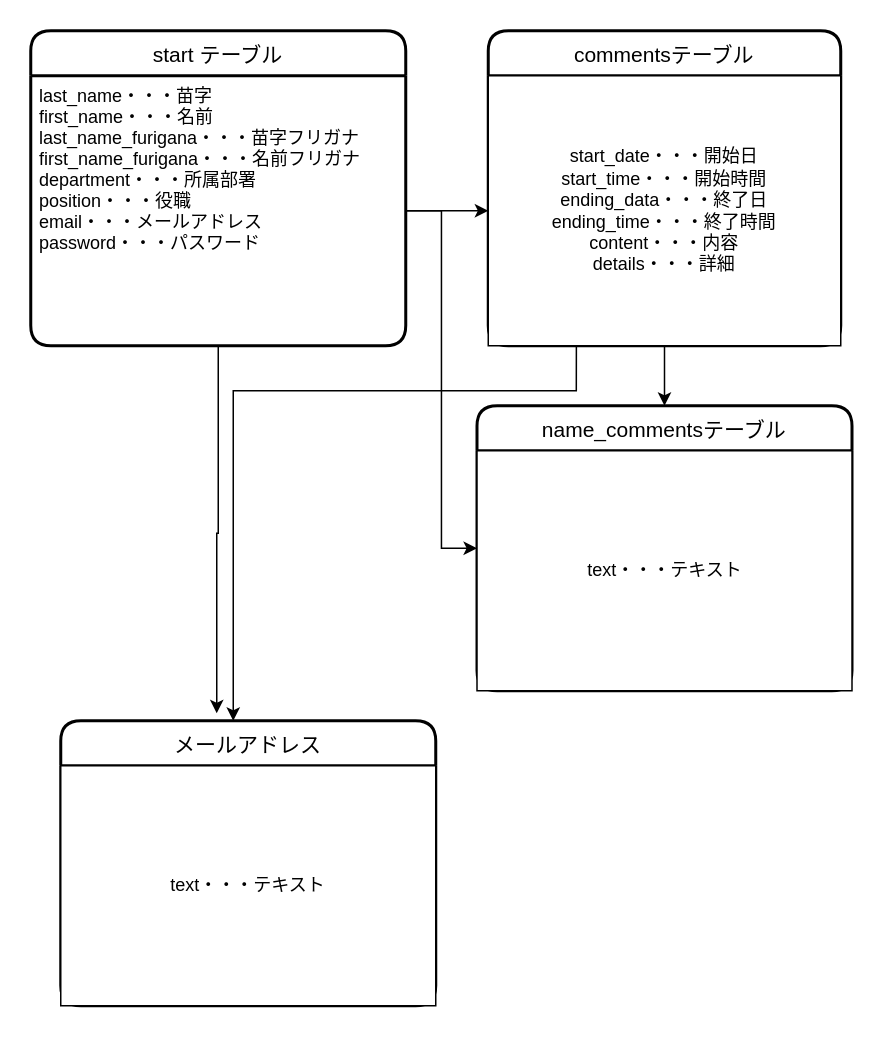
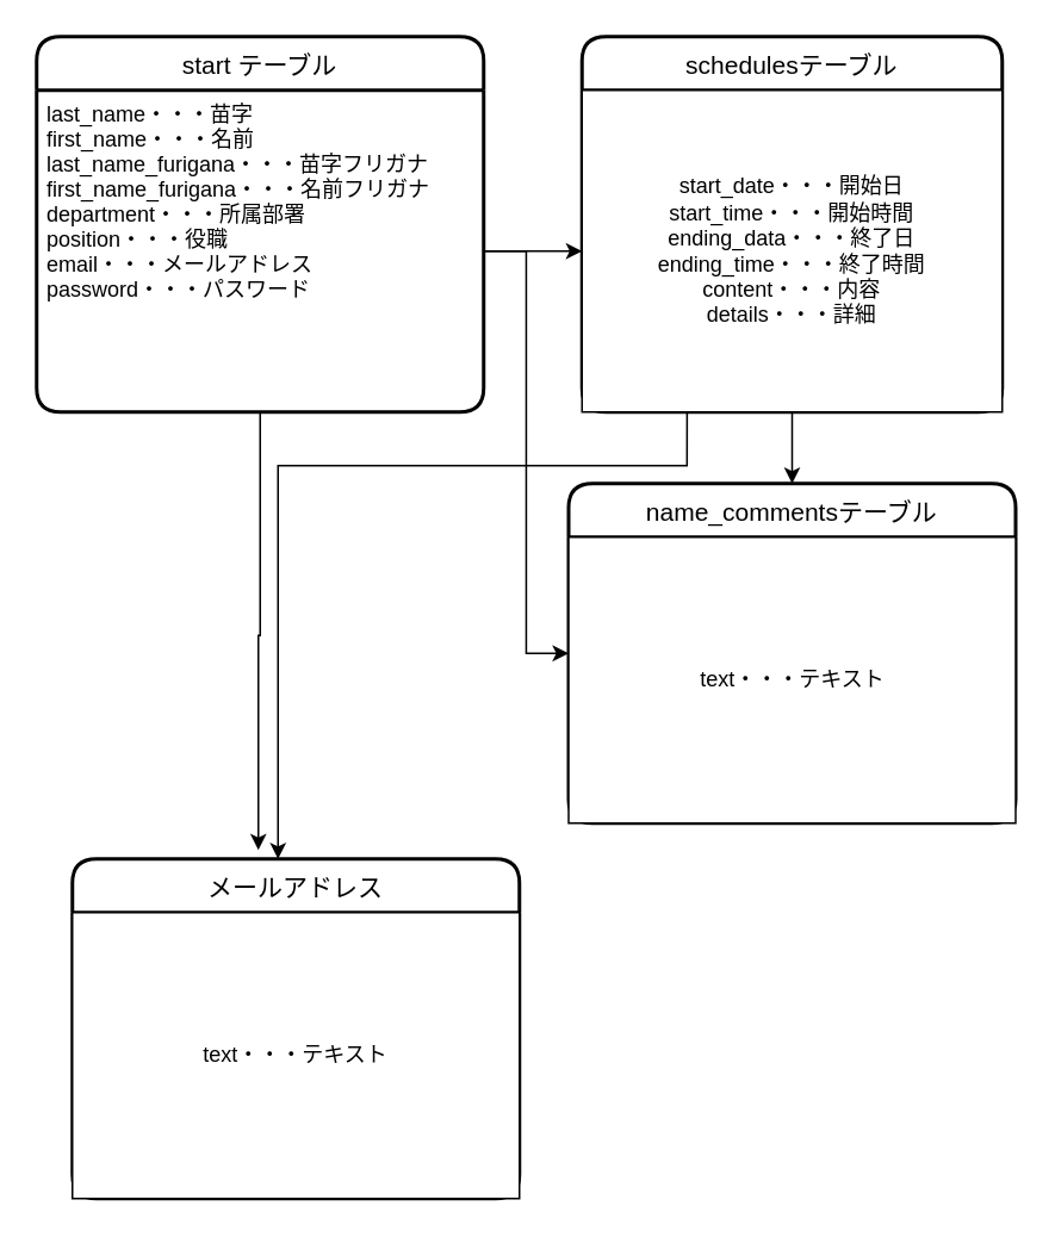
- <mxCell id="5" value="commentsテーブル" style="swimlane;childLayout=stackLayout;horizontal=1;startSize=30;horizontalStack=0;rounded=1;fontSize=14;fontStyle=0;strokeWidth=2;resizeParent=0;resizeLast=1;shadow=0;dashed=0;align=center;" parent="1" vertex="1"><mxGeometry x="325" y="20" width="235" height="210" as="geometry" /></mxCell>
+ <mxCell id="5" value="schedulesテーブル" style="swimlane;childLayout=stackLayout;horizontal=1;startSize=30;horizontalStack=0;rounded=1;fontSize=14;fontStyle=0;strokeWidth=2;resizeParent=0;resizeLast=1;shadow=0;dashed=0;align=center;" parent="1" vertex="1"><mxGeometry x="325" y="20" width="235" height="210" as="geometry" /></mxCell>
